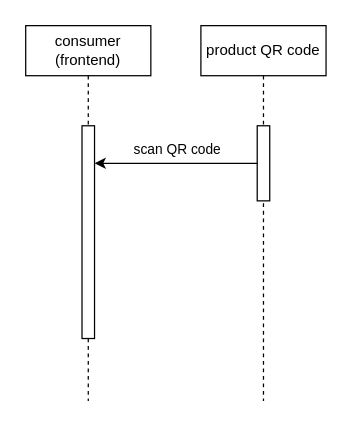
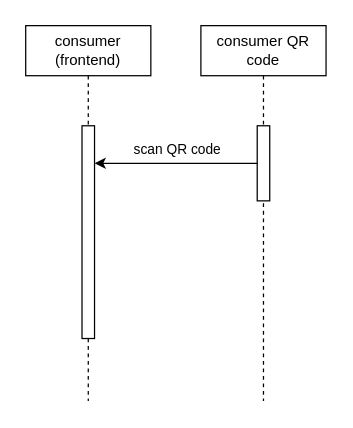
- <mxCell id="2" value="product QR code" style="shape=umlLifeline;perimeter=lifelinePerimeter;whiteSpace=wrap;html=1;container=0;dropTarget=0;collapsible=0;recursiveResize=0;outlineConnect=0;portConstraint=eastwest;newEdgeStyle={&quot;edgeStyle&quot;:&quot;elbowEdgeStyle&quot;,&quot;elbow&quot;:&quot;vertical&quot;,&quot;curved&quot;:0,&quot;rounded&quot;:0};" parent="1" vertex="1"><mxGeometry x="160" y="20" width="100" height="300" as="geometry" /></mxCell>
+ <mxCell id="2" value="consumer QR code" style="shape=umlLifeline;perimeter=lifelinePerimeter;whiteSpace=wrap;html=1;container=0;dropTarget=0;collapsible=0;recursiveResize=0;outlineConnect=0;portConstraint=eastwest;newEdgeStyle={&quot;edgeStyle&quot;:&quot;elbowEdgeStyle&quot;,&quot;elbow&quot;:&quot;vertical&quot;,&quot;curved&quot;:0,&quot;rounded&quot;:0};" parent="1" vertex="1"><mxGeometry x="160" y="20" width="100" height="300" as="geometry" /></mxCell>
